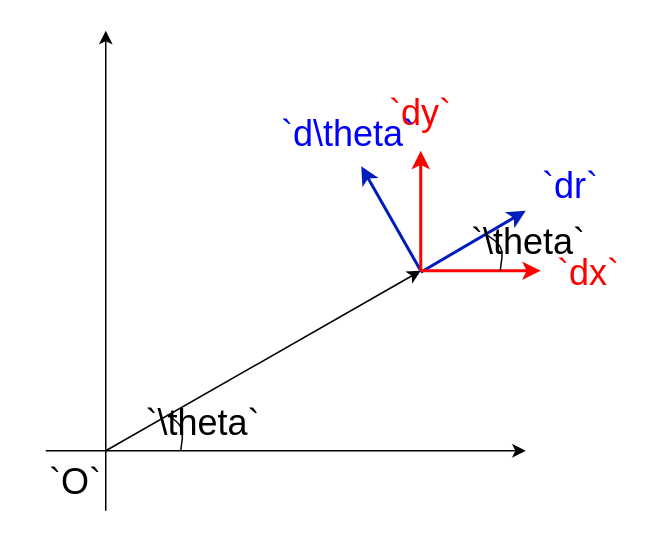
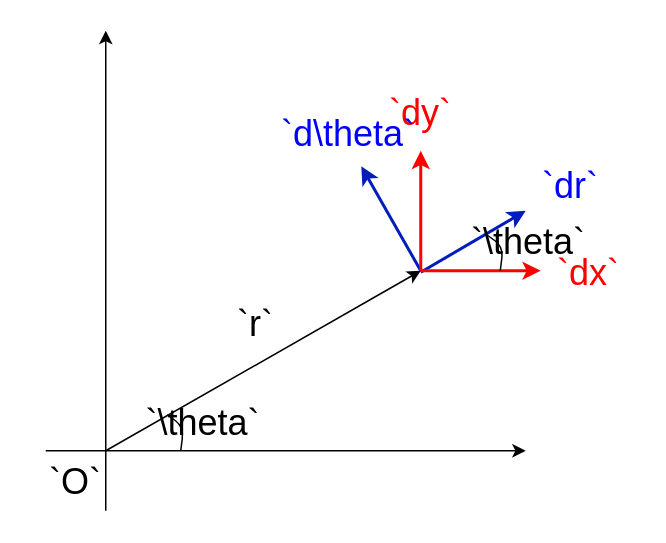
+ <mxCell id="11" value="`r`" style="text;html=1;strokeColor=none;fillColor=none;align=center;verticalAlign=middle;whiteSpace=wrap;rounded=0;fontColor=#000000;fontSize=24;" parent="1" vertex="1"><mxGeometry x="140" y="201" width="60" height="30" as="geometry" /></mxCell>
